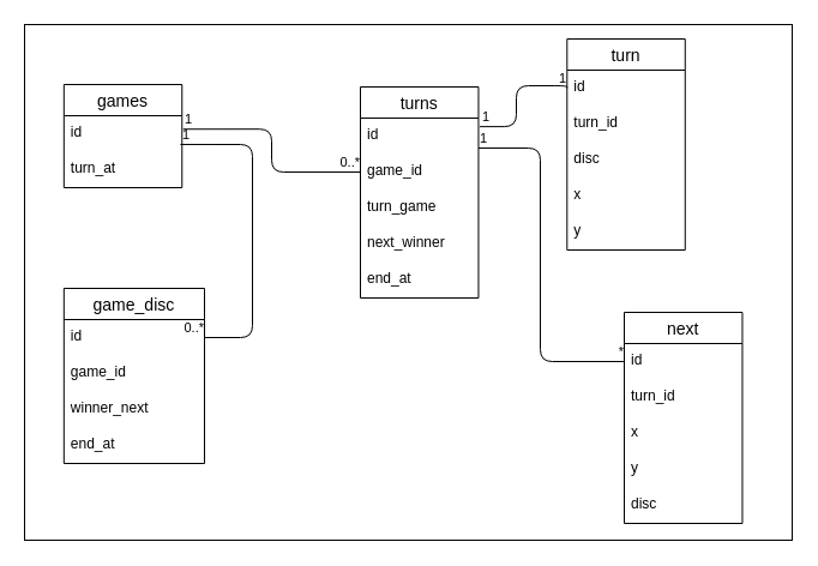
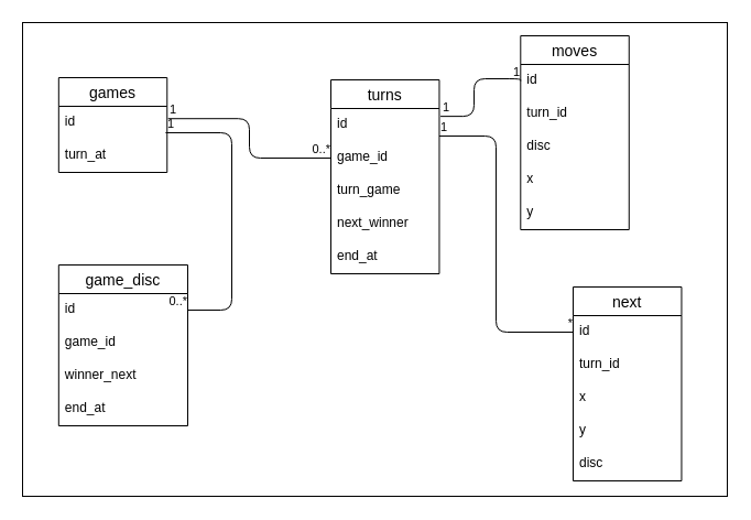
- <mxCell id="29" value="turn" style="swimlane;fontStyle=0;childLayout=stackLayout;horizontal=1;startSize=26;horizontalStack=0;resizeParent=1;resizeParentMax=0;resizeLast=0;collapsible=1;marginBottom=0;align=center;fontSize=14;strokeColor=#000000;fillColor=none;fontColor=#000000;" vertex="1" parent="2"><mxGeometry x="452.311" y="12" width="98.462" height="176" as="geometry" /></mxCell>
+ <mxCell id="29" value="moves" style="swimlane;fontStyle=0;childLayout=stackLayout;horizontal=1;startSize=26;horizontalStack=0;resizeParent=1;resizeParentMax=0;resizeLast=0;collapsible=1;marginBottom=0;align=center;fontSize=14;strokeColor=#000000;fillColor=none;fontColor=#000000;" vertex="1" parent="2"><mxGeometry x="452.311" y="12" width="98.462" height="176" as="geometry" /></mxCell>
